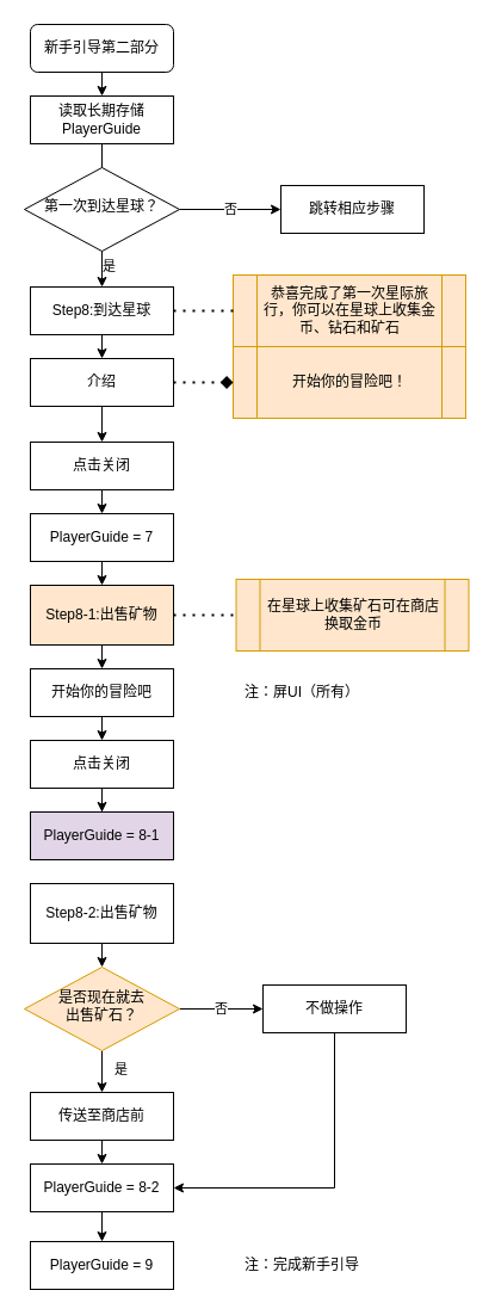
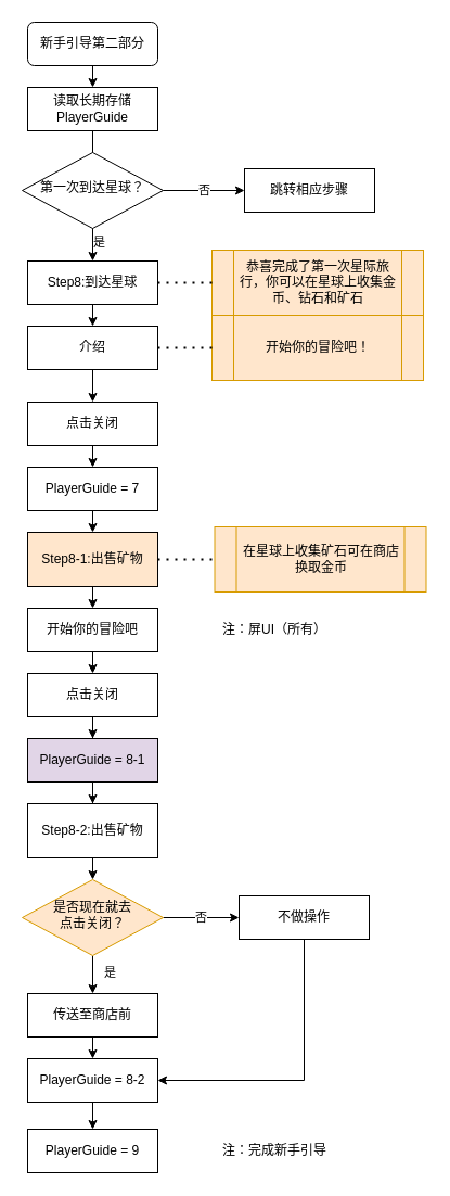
- <mxCell id="12" value="跳转相应步骤" style="rounded=0;whiteSpace=wrap;html=1;" vertex="1" parent="1"><mxGeometry x="235" y="155" width="120" height="40" as="geometry" /></mxCell>
+ <mxCell id="12" value="跳转相应步骤" style="rounded=0;whiteSpace=wrap;html=1;" vertex="1" parent="1"><mxGeometry x="225" y="155" width="120" height="40" as="geometry" /></mxCell>
- <mxCell id="24" value="" style="endArrow=diamond;dashed=1;html=1;dashPattern=1 3;strokeWidth=2;exitX=1;exitY=0.5;exitDx=0;exitDy=0;entryX=0;entryY=0.5;entryDx=0;entryDy=0;" edge="1" parent="1" source="22" target="23"><mxGeometry width="50" height="50" relative="1" as="geometry"><mxPoint x="155" y="270" as="sourcePoint" /><mxPoint x="205" y="270" as="targetPoint" /></mxGeometry></mxCell>
+ <mxCell id="24" value="" style="endArrow=none;dashed=1;html=1;dashPattern=1 3;strokeWidth=2;exitX=1;exitY=0.5;exitDx=0;exitDy=0;entryX=0;entryY=0.5;entryDx=0;entryDy=0;" edge="1" parent="1" source="22" target="23"><mxGeometry width="50" height="50" relative="1" as="geometry"><mxPoint x="155" y="270" as="sourcePoint" /><mxPoint x="205" y="270" as="targetPoint" /></mxGeometry></mxCell>
+ <mxCell id="32" style="edgeStyle=orthogonalEdgeStyle;rounded=0;orthogonalLoop=1;jettySize=auto;html=1;exitX=0.5;exitY=1;exitDx=0;exitDy=0;" edge="1" parent="1" source="33" target="46"><mxGeometry relative="1" as="geometry" /></mxCell>
- <mxCell id="39" value="是否现在就去&lt;br&gt;出售矿石？" style="rhombus;whiteSpace=wrap;html=1;shadow=0;fontFamily=Helvetica;fontSize=12;align=center;strokeWidth=1;spacing=6;spacingTop=-4;fillColor=#ffe6cc;strokeColor=#d79b00;" vertex="1" parent="1"><mxGeometry x="20" y="810" width="130" height="70" as="geometry" /></mxCell>
+ <mxCell id="39" value="是否现在就去&lt;br&gt;点击关闭？" style="rhombus;whiteSpace=wrap;html=1;shadow=0;fontFamily=Helvetica;fontSize=12;align=center;strokeWidth=1;spacing=6;spacingTop=-4;fillColor=#ffe6cc;strokeColor=#d79b00;" vertex="1" parent="1"><mxGeometry x="20" y="810" width="130" height="70" as="geometry" /></mxCell>
